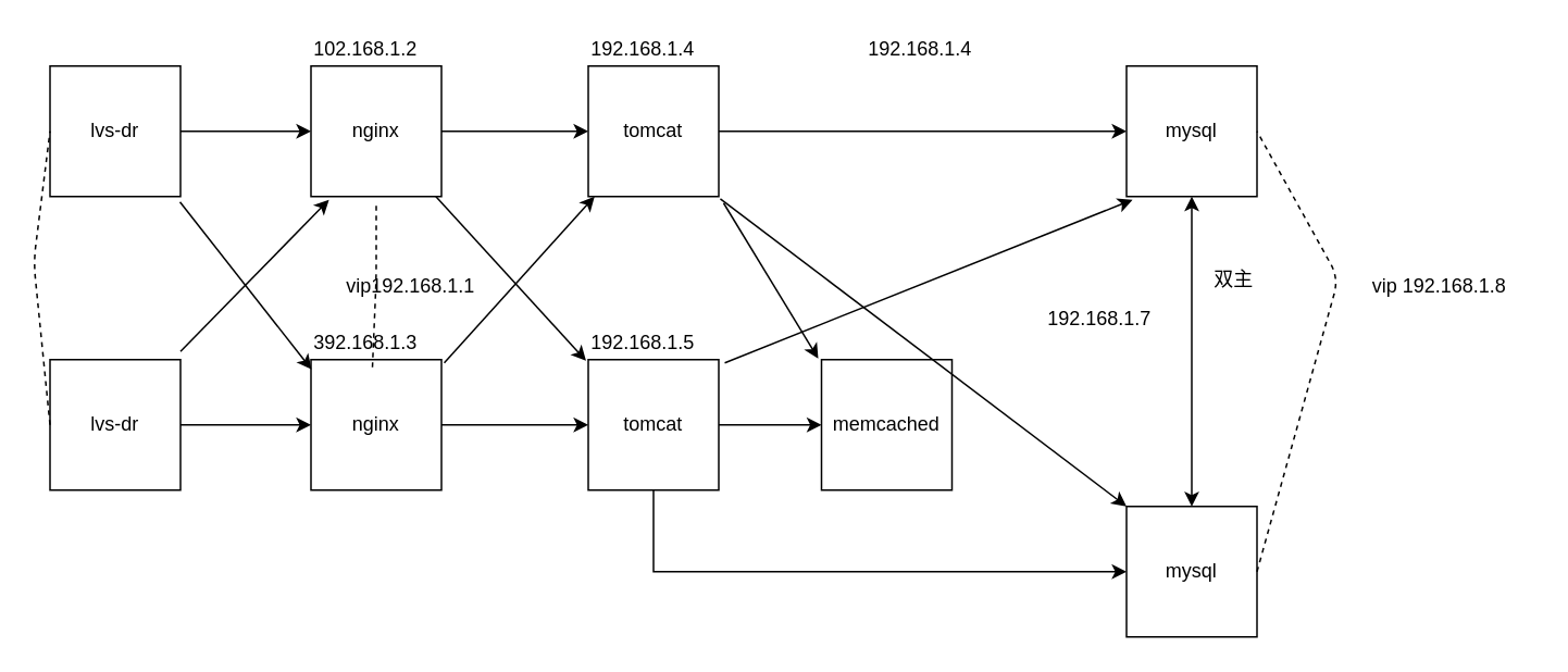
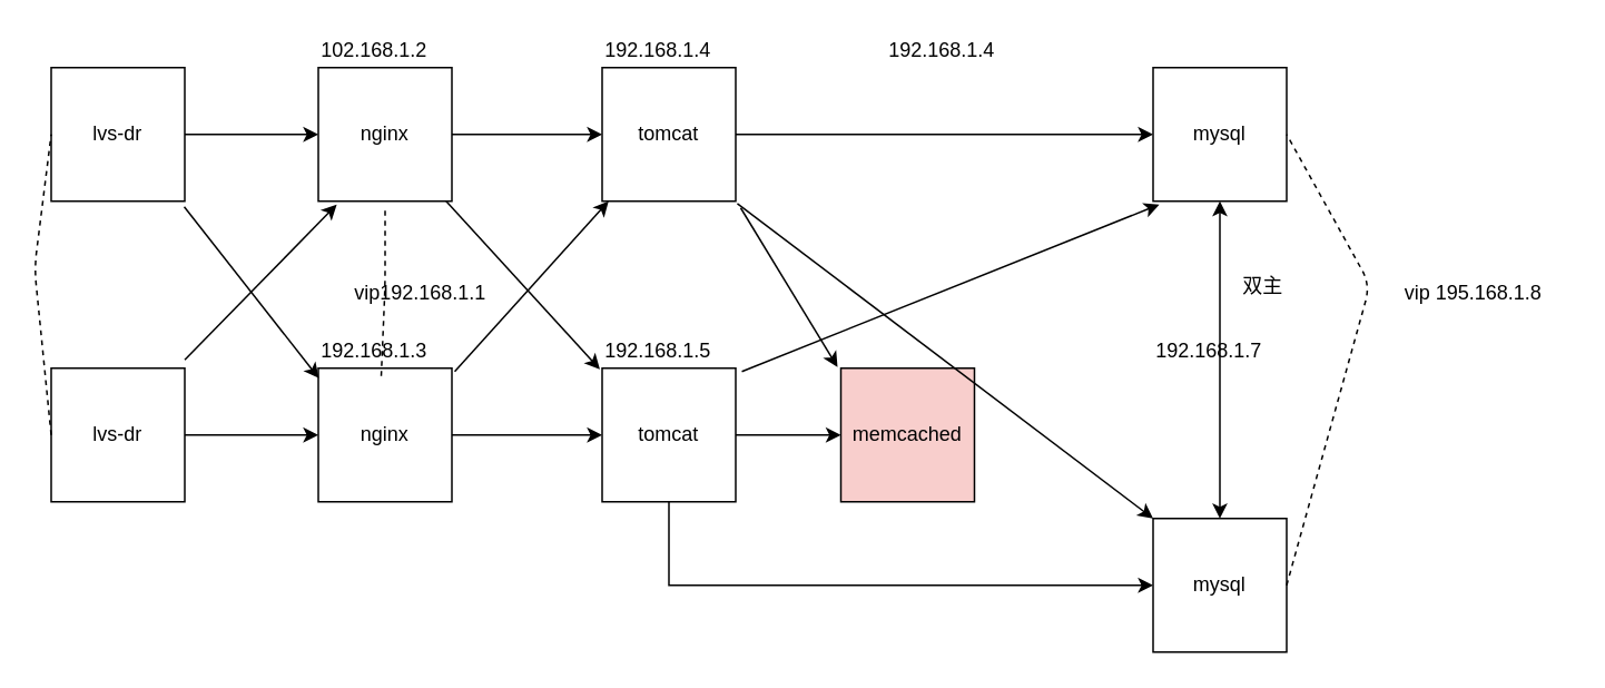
- <mxCell id="30" value="vip 192.168.1.8&lt;br&gt;" style="text;html=1;resizable=0;points=[];autosize=1;align=left;verticalAlign=top;spacingTop=-4;" parent="1" vertex="1"><mxGeometry x="839" y="165" width="100" height="20" as="geometry" /></mxCell>
+ <mxCell id="30" value="vip 195.168.1.8&lt;br&gt;" style="text;html=1;resizable=0;points=[];autosize=1;align=left;verticalAlign=top;spacingTop=-4;" parent="1" vertex="1"><mxGeometry x="839" y="165" width="100" height="20" as="geometry" /></mxCell>
- <mxCell id="29" value="192.168.1.7" style="text;html=1;resizable=0;points=[];autosize=1;align=left;verticalAlign=top;spacingTop=-4;" parent="1" vertex="1"><mxGeometry x="640" y="185" width="80" height="20" as="geometry" /></mxCell>
+ <mxCell id="29" value="192.168.1.7" style="text;html=1;resizable=0;points=[];autosize=1;align=left;verticalAlign=top;spacingTop=-4;" parent="1" vertex="1"><mxGeometry x="690" y="200" width="80" height="20" as="geometry" /></mxCell>
- <mxCell id="17" value="392.168.1.3" style="text;html=1;resizable=0;points=[];autosize=1;align=left;verticalAlign=top;spacingTop=-4;" parent="1" vertex="1"><mxGeometry x="190" y="200" width="80" height="20" as="geometry" /></mxCell>
+ <mxCell id="17" value="192.168.1.3" style="text;html=1;resizable=0;points=[];autosize=1;align=left;verticalAlign=top;spacingTop=-4;" parent="1" vertex="1"><mxGeometry x="190" y="200" width="80" height="20" as="geometry" /></mxCell>
- <mxCell id="6" value="memcached" style="whiteSpace=wrap;html=1;aspect=fixed;" parent="1" vertex="1"><mxGeometry x="503" y="220" width="80" height="80" as="geometry" /></mxCell>
+ <mxCell id="6" value="memcached" style="whiteSpace=wrap;html=1;aspect=fixed;fillColor=#f8cecc;" parent="1" vertex="1"><mxGeometry x="503" y="220" width="80" height="80" as="geometry" /></mxCell>
